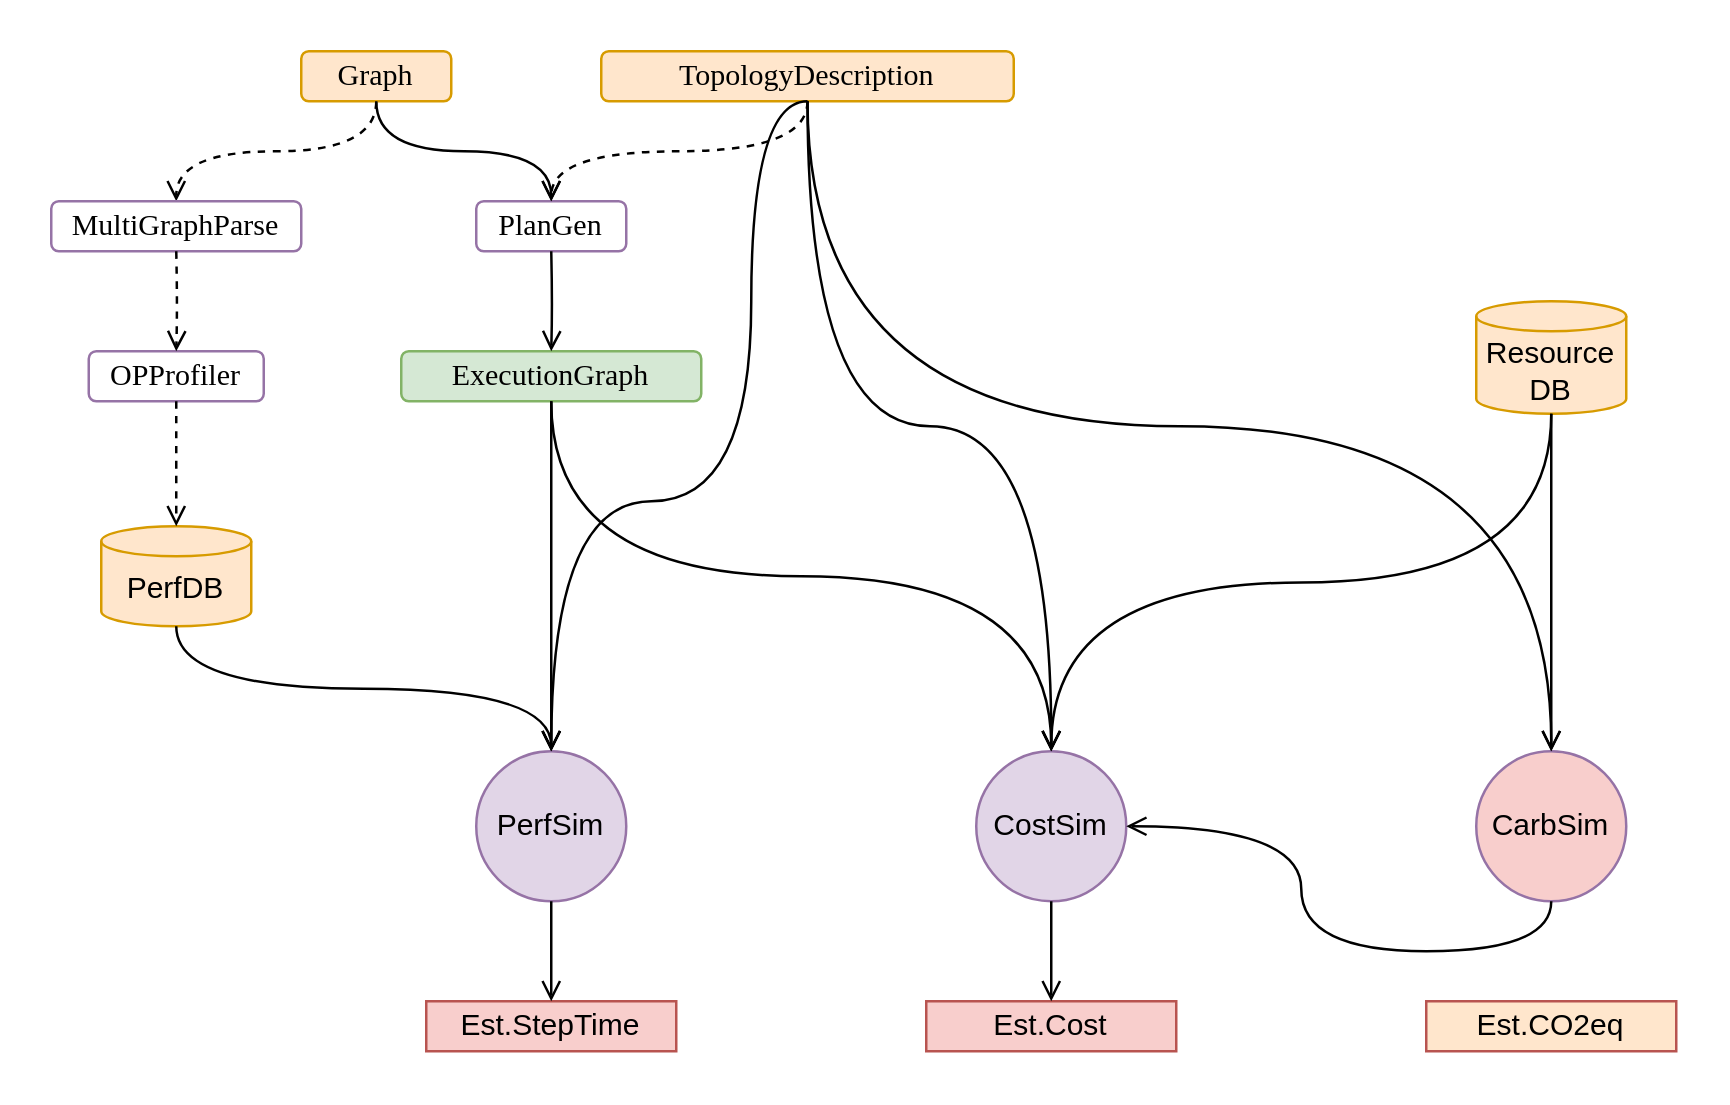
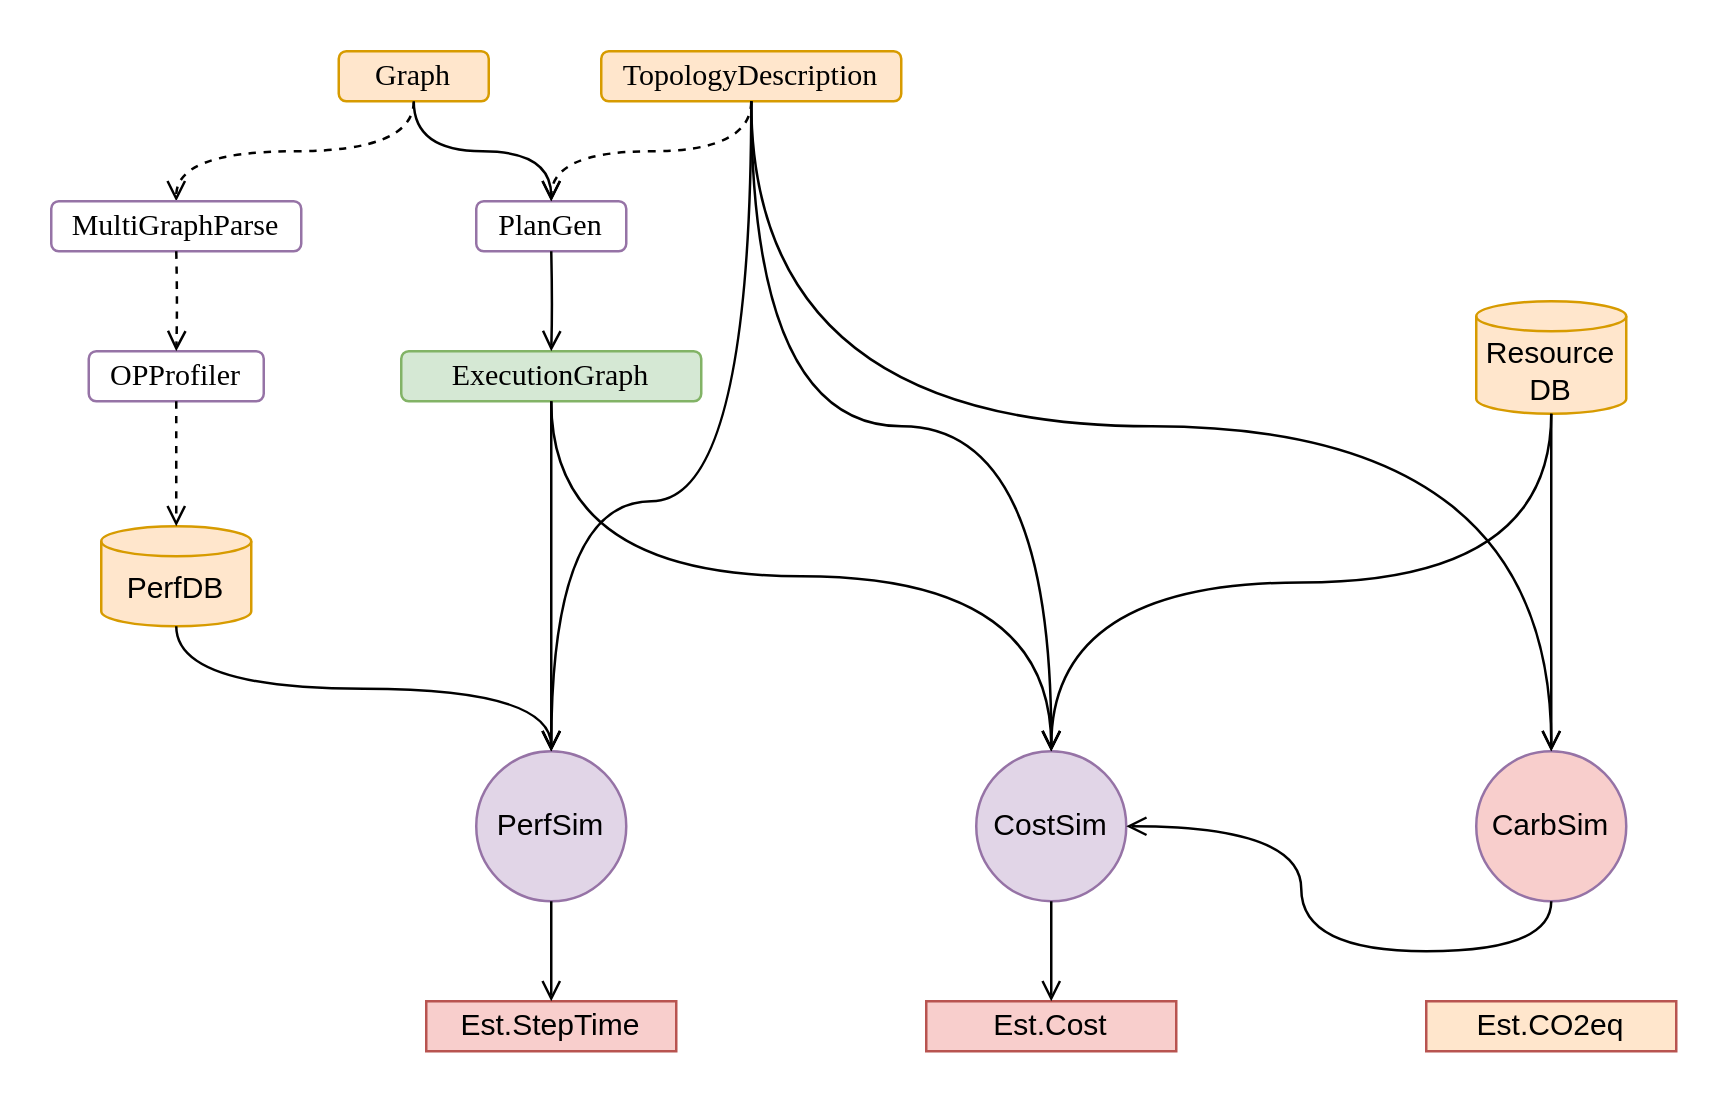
- <mxCell id="3" value="Graph" style="rounded=1;whiteSpace=wrap;html=1;fillColor=#ffe6cc;strokeColor=#d79b00;verticalAlign=middle;align=center;fontFamily=Calibri;" vertex="1" parent="1"><mxGeometry x="120" y="20" width="60" height="20" as="geometry" /></mxCell>
+ <mxCell id="3" value="Graph" style="rounded=1;whiteSpace=wrap;html=1;fillColor=#ffe6cc;strokeColor=#d79b00;verticalAlign=middle;align=center;fontFamily=Calibri;" vertex="1" parent="1"><mxGeometry x="135" y="20" width="60" height="20" as="geometry" /></mxCell>
- <mxCell id="4" value="TopologyDescription" style="rounded=1;whiteSpace=wrap;html=1;fillColor=#ffe6cc;strokeColor=#d79b00;verticalAlign=middle;align=center;fontFamily=Calibri;" vertex="1" parent="1"><mxGeometry x="240" y="20" width="165" height="20" as="geometry" /></mxCell>
+ <mxCell id="4" value="TopologyDescription" style="rounded=1;whiteSpace=wrap;html=1;fillColor=#ffe6cc;strokeColor=#d79b00;verticalAlign=middle;align=center;fontFamily=Calibri;" vertex="1" parent="1"><mxGeometry x="240" y="20" width="120" height="20" as="geometry" /></mxCell>
